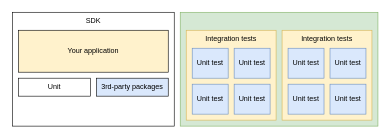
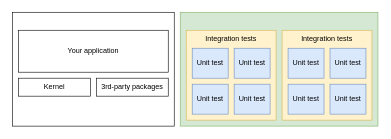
- <mxCell id="7" value="SDK" style="text;html=1;strokeColor=none;fillColor=none;align=center;verticalAlign=middle;whiteSpace=wrap;rounded=0;" vertex="1" parent="1"><mxGeometry x="125" y="20" width="60" height="30" as="geometry" /></mxCell>
- <mxCell id="6" value="Your application" style="rounded=0;whiteSpace=wrap;html=1;fillColor=#fff2cc;" vertex="1" parent="1"><mxGeometry x="30" y="50" width="250" height="70" as="geometry" /></mxCell>
+ <mxCell id="6" value="Your application" style="rounded=0;whiteSpace=wrap;html=1;" vertex="1" parent="1"><mxGeometry x="30" y="50" width="250" height="70" as="geometry" /></mxCell>
- <mxCell id="4" value="Unit" style="rounded=0;whiteSpace=wrap;html=1;" vertex="1" parent="1"><mxGeometry x="30" y="130" width="120" height="30" as="geometry" /></mxCell>
+ <mxCell id="4" value="Kernel" style="rounded=0;whiteSpace=wrap;html=1;" vertex="1" parent="1"><mxGeometry x="30" y="130" width="120" height="30" as="geometry" /></mxCell>
- <mxCell id="5" value="3rd-party packages" style="rounded=0;whiteSpace=wrap;html=1;fillColor=#dae8fc;" vertex="1" parent="1"><mxGeometry x="160" y="130" width="120" height="30" as="geometry" /></mxCell>
+ <mxCell id="5" value="3rd-party packages" style="rounded=0;whiteSpace=wrap;html=1;" vertex="1" parent="1"><mxGeometry x="160" y="130" width="120" height="30" as="geometry" /></mxCell>
